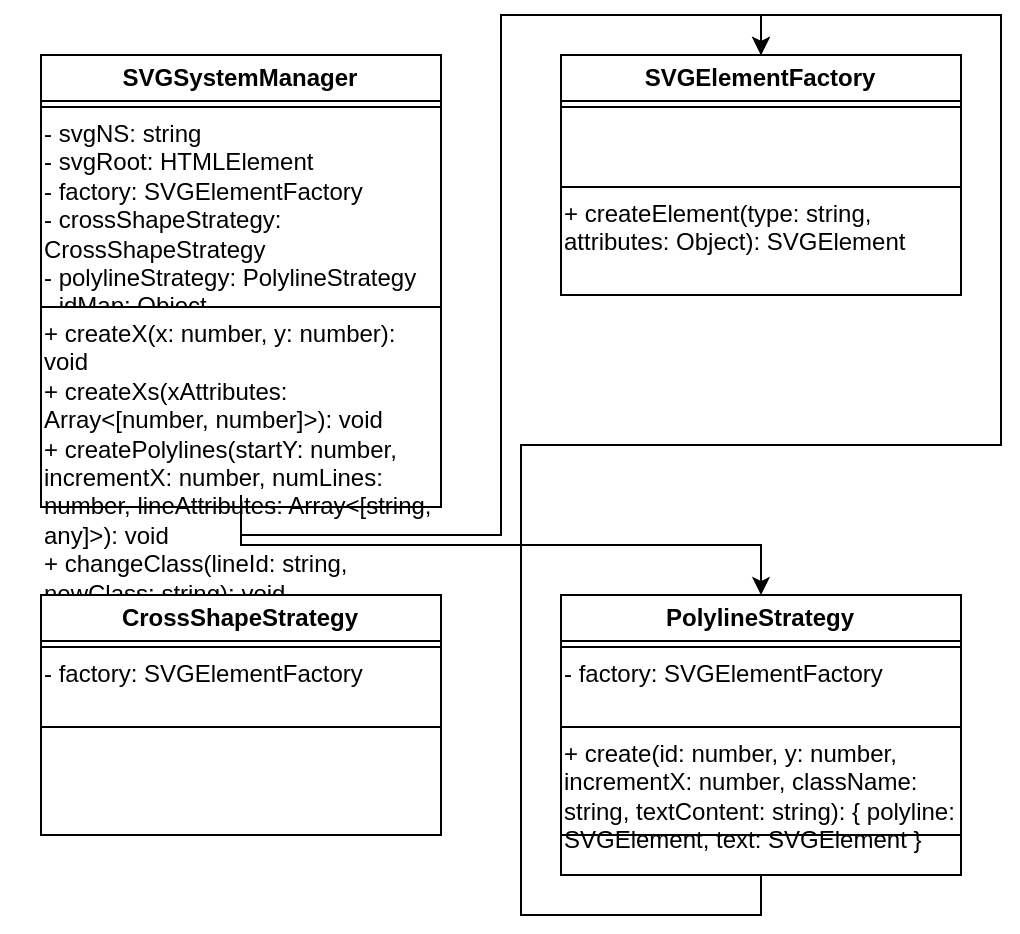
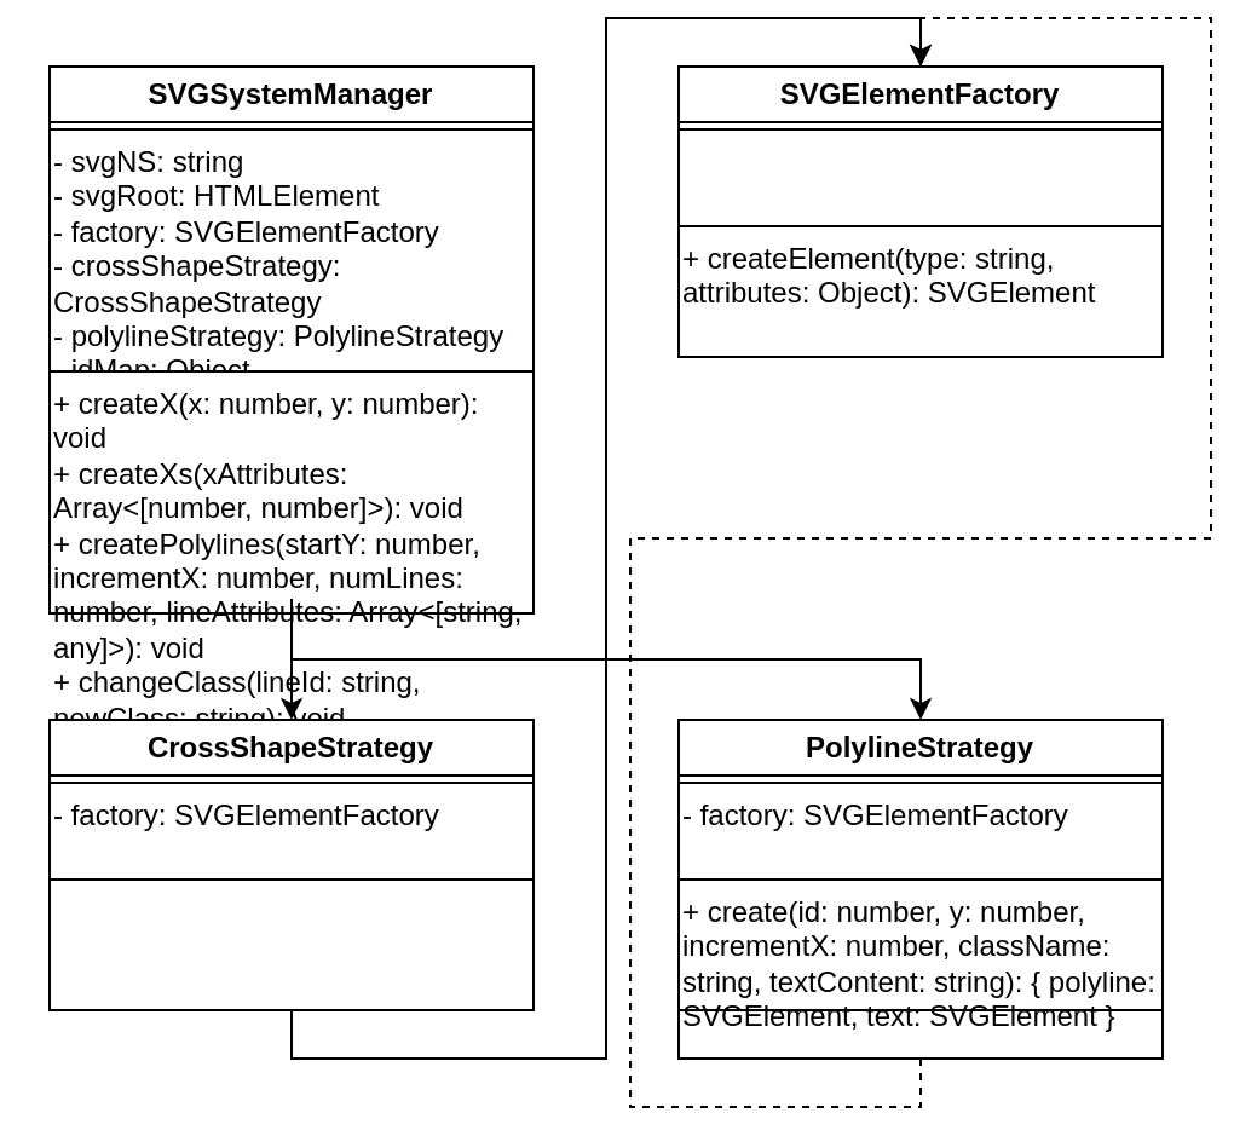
- <mxCell id="24" style="edgeStyle=orthogonalEdgeStyle;rounded=0;orthogonalLoop=1;jettySize=auto;html=1;exitX=0.5;exitY=1;exitDx=0;exitDy=0;entryX=0.5;entryY=0;entryDx=0;entryDy=0;" edge="1" parent="1" source="15" target="7"><mxGeometry relative="1" as="geometry" /></mxCell>
+ <mxCell id="24" style="edgeStyle=orthogonalEdgeStyle;rounded=0;orthogonalLoop=1;jettySize=auto;html=1;exitX=0.5;exitY=1;exitDx=0;exitDy=0;entryX=0.5;entryY=0;entryDx=0;entryDy=0;dashed=1;" edge="1" parent="1" source="15" target="7"><mxGeometry relative="1" as="geometry" /></mxCell>
- <mxCell id="20" style="edgeStyle=orthogonalEdgeStyle;rounded=0;orthogonalLoop=1;jettySize=auto;html=1;exitX=0.5;exitY=1;exitDx=0;exitDy=0;entryX=0.5;entryY=0;entryDx=0;entryDy=0;" edge="1" parent="1" source="2" target="7"><mxGeometry relative="1" as="geometry" /></mxCell>
+ <mxCell id="21" style="edgeStyle=orthogonalEdgeStyle;rounded=0;orthogonalLoop=1;jettySize=auto;html=1;exitX=0.5;exitY=1;exitDx=0;exitDy=0;entryX=0.5;entryY=0;entryDx=0;entryDy=0;" edge="1" parent="1" source="2" target="11"><mxGeometry relative="1" as="geometry" /></mxCell>
+ <mxCell id="23" style="edgeStyle=orthogonalEdgeStyle;rounded=0;orthogonalLoop=1;jettySize=auto;html=1;exitX=0.5;exitY=1;exitDx=0;exitDy=0;entryX=0.5;entryY=0;entryDx=0;entryDy=0;" edge="1" parent="1" source="11" target="7"><mxGeometry relative="1" as="geometry" /></mxCell>
